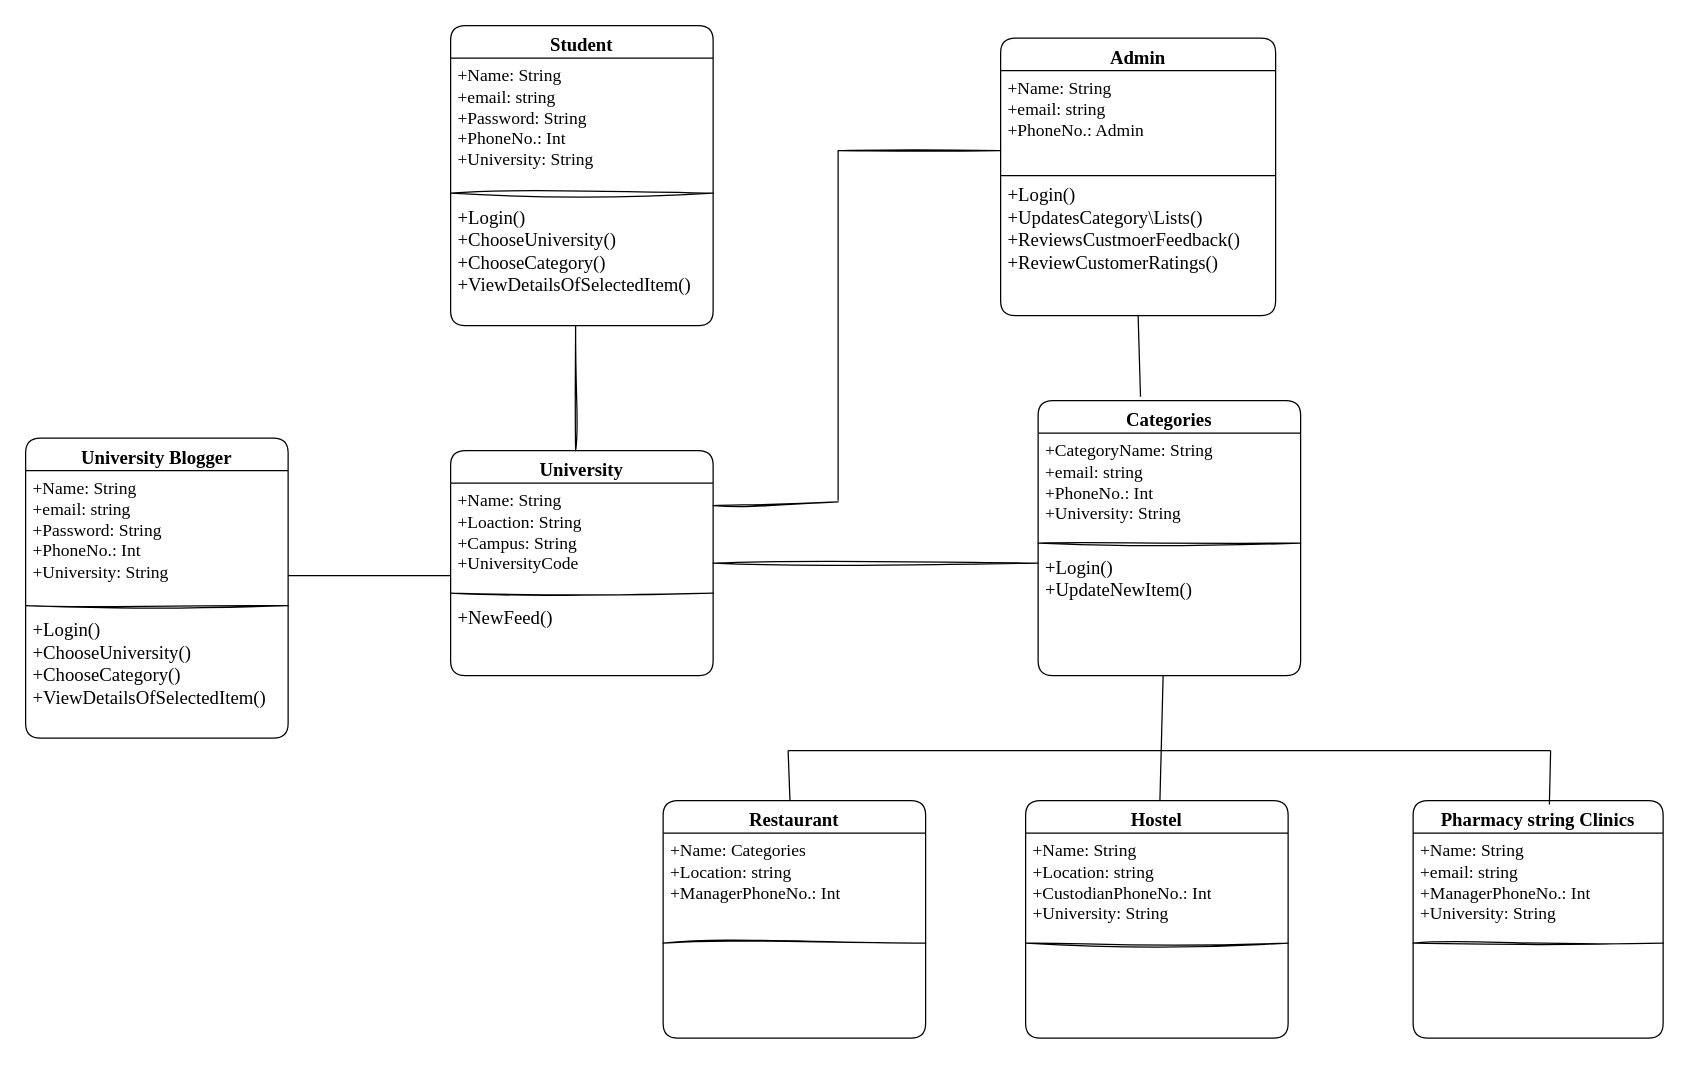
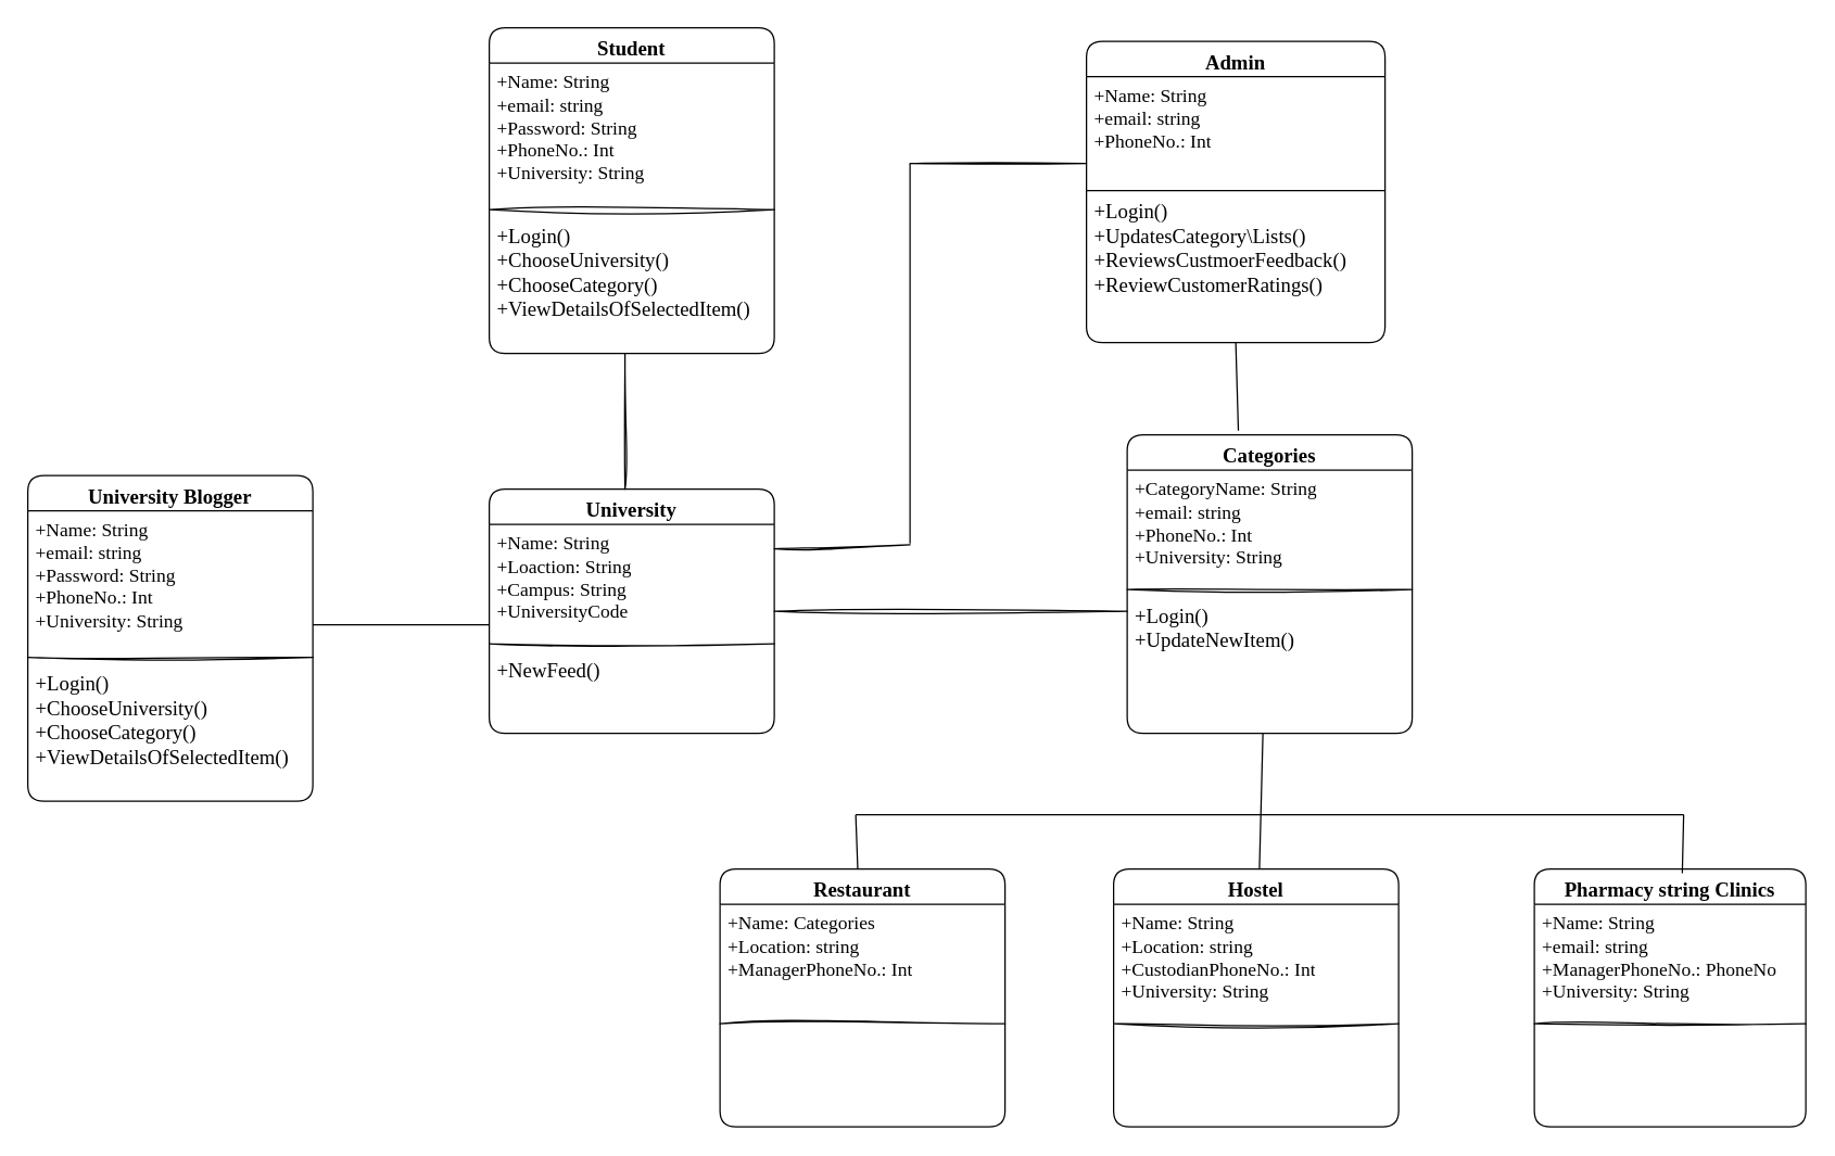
- <mxCell id="7" value="&lt;font style=&quot;font-size: 14px;&quot; face=&quot;Comic Sans MS&quot;&gt;+Name: String&lt;/font&gt;&lt;div style=&quot;font-size: 14px;&quot;&gt;&lt;font style=&quot;font-size: 14px;&quot; face=&quot;Comic Sans MS&quot;&gt;+email: string&lt;/font&gt;&lt;/div&gt;&lt;div style=&quot;font-size: 14px;&quot;&gt;&lt;font style=&quot;font-size: 14px;&quot; face=&quot;Comic Sans MS&quot;&gt;+PhoneNo.: Admin&lt;/font&gt;&lt;/div&gt;" style="text;strokeColor=none;fillColor=none;align=left;verticalAlign=top;spacingLeft=4;spacingRight=4;overflow=hidden;rotatable=0;points=[[0,0.5],[1,0.5]];portConstraint=eastwest;whiteSpace=wrap;html=1;fontFamily=Architects Daughter;fontSource=https%3A%2F%2Ffonts.googleapis.com%2Fcss%3Ffamily%3DArchitects%2BDaughter;" parent="6" vertex="1"><mxGeometry y="26" width="220" height="84" as="geometry" /></mxCell>
+ <mxCell id="7" value="&lt;font style=&quot;font-size: 14px;&quot; face=&quot;Comic Sans MS&quot;&gt;+Name: String&lt;/font&gt;&lt;div style=&quot;font-size: 14px;&quot;&gt;&lt;font style=&quot;font-size: 14px;&quot; face=&quot;Comic Sans MS&quot;&gt;+email: string&lt;/font&gt;&lt;/div&gt;&lt;div style=&quot;font-size: 14px;&quot;&gt;&lt;font style=&quot;font-size: 14px;&quot; face=&quot;Comic Sans MS&quot;&gt;+PhoneNo.: Int&lt;/font&gt;&lt;/div&gt;" style="text;strokeColor=none;fillColor=none;align=left;verticalAlign=top;spacingLeft=4;spacingRight=4;overflow=hidden;rotatable=0;points=[[0,0.5],[1,0.5]];portConstraint=eastwest;whiteSpace=wrap;html=1;fontFamily=Architects Daughter;fontSource=https%3A%2F%2Ffonts.googleapis.com%2Fcss%3Ffamily%3DArchitects%2BDaughter;" parent="6" vertex="1"><mxGeometry y="26" width="220" height="84" as="geometry" /></mxCell>
- <mxCell id="27" value="&lt;font style=&quot;font-size: 14px;&quot; face=&quot;Comic Sans MS&quot;&gt;+Name: String&lt;/font&gt;&lt;div style=&quot;font-size: 14px;&quot;&gt;&lt;font style=&quot;font-size: 14px;&quot; face=&quot;Comic Sans MS&quot;&gt;+email: string&lt;/font&gt;&lt;/div&gt;&lt;div style=&quot;font-size: 14px;&quot;&gt;&lt;font style=&quot;font-size: 14px;&quot; face=&quot;Comic Sans MS&quot;&gt;+ManagerPhoneNo.: Int&lt;/font&gt;&lt;/div&gt;&lt;div style=&quot;font-size: 14px;&quot;&gt;&lt;font style=&quot;font-size: 14px;&quot; face=&quot;Comic Sans MS&quot;&gt;+University: String&lt;/font&gt;&lt;/div&gt;" style="text;strokeColor=none;fillColor=none;align=left;verticalAlign=top;spacingLeft=4;spacingRight=4;overflow=hidden;rotatable=0;points=[[0,0.5],[1,0.5]];portConstraint=eastwest;whiteSpace=wrap;html=1;fontFamily=Architects Daughter;fontSource=https%3A%2F%2Ffonts.googleapis.com%2Fcss%3Ffamily%3DArchitects%2BDaughter;" parent="26" vertex="1"><mxGeometry y="26" width="200" height="84" as="geometry" /></mxCell>
+ <mxCell id="27" value="&lt;font style=&quot;font-size: 14px;&quot; face=&quot;Comic Sans MS&quot;&gt;+Name: String&lt;/font&gt;&lt;div style=&quot;font-size: 14px;&quot;&gt;&lt;font style=&quot;font-size: 14px;&quot; face=&quot;Comic Sans MS&quot;&gt;+email: string&lt;/font&gt;&lt;/div&gt;&lt;div style=&quot;font-size: 14px;&quot;&gt;&lt;font style=&quot;font-size: 14px;&quot; face=&quot;Comic Sans MS&quot;&gt;+ManagerPhoneNo.: PhoneNo&lt;/font&gt;&lt;/div&gt;&lt;div style=&quot;font-size: 14px;&quot;&gt;&lt;font style=&quot;font-size: 14px;&quot; face=&quot;Comic Sans MS&quot;&gt;+University: String&lt;/font&gt;&lt;/div&gt;" style="text;strokeColor=none;fillColor=none;align=left;verticalAlign=top;spacingLeft=4;spacingRight=4;overflow=hidden;rotatable=0;points=[[0,0.5],[1,0.5]];portConstraint=eastwest;whiteSpace=wrap;html=1;fontFamily=Architects Daughter;fontSource=https%3A%2F%2Ffonts.googleapis.com%2Fcss%3Ffamily%3DArchitects%2BDaughter;" parent="26" vertex="1"><mxGeometry y="26" width="200" height="84" as="geometry" /></mxCell>
